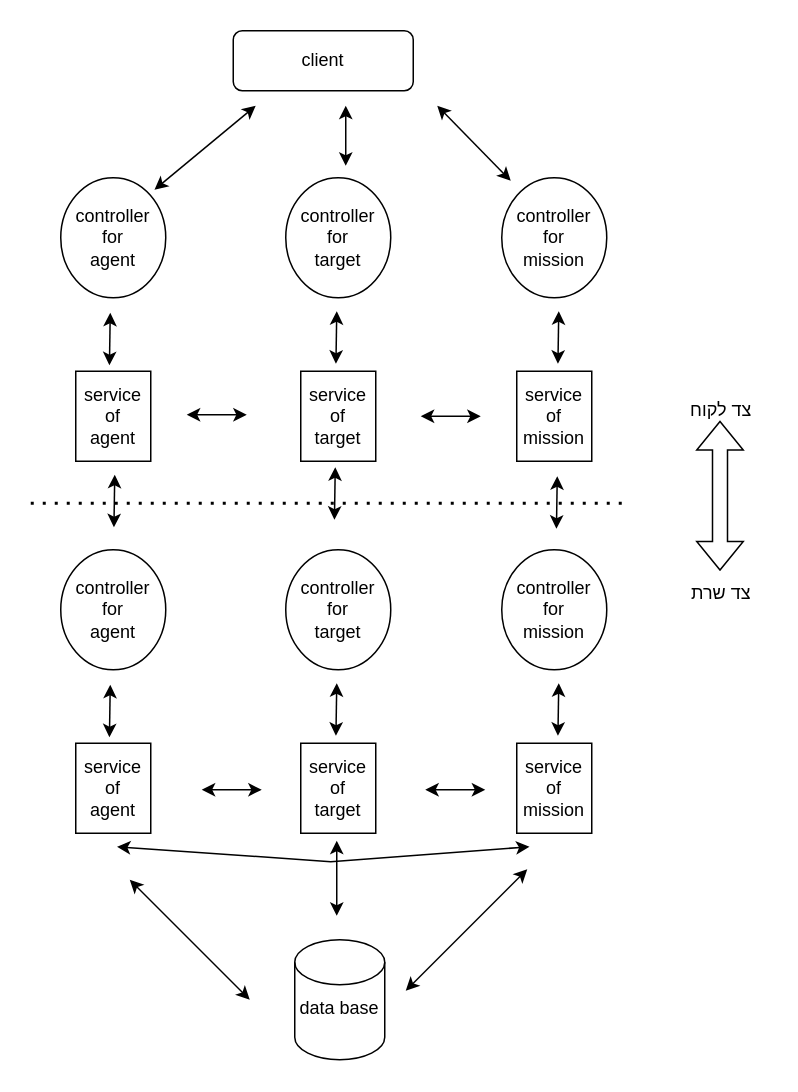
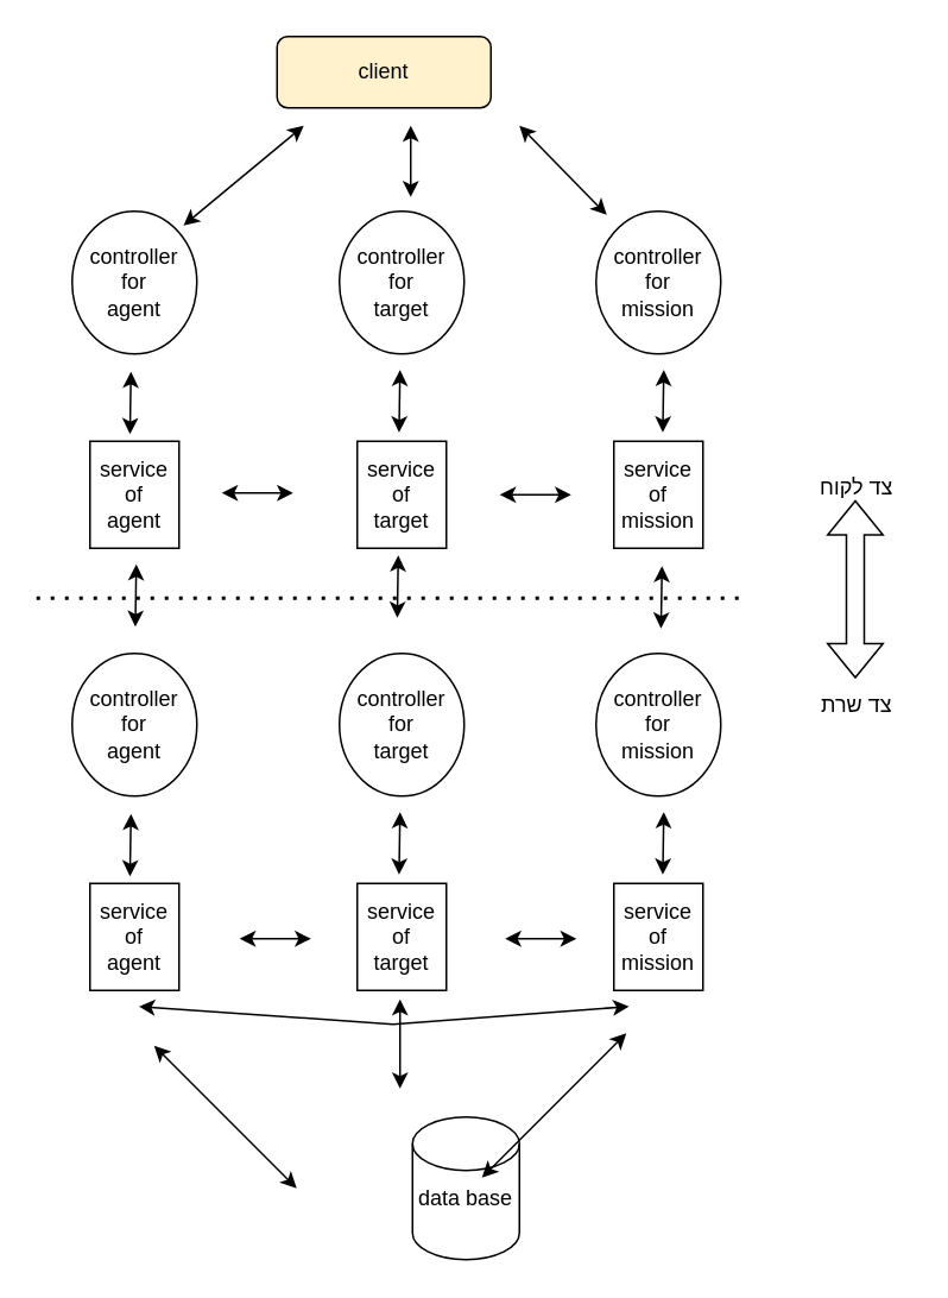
- <mxCell id="2" value="client" style="rounded=1;whiteSpace=wrap;html=1;fontSize=12;glass=0;strokeWidth=1;shadow=0;" parent="1" vertex="1"><mxGeometry x="155" y="20" width="120" height="40" as="geometry" /></mxCell>
+ <mxCell id="2" value="client" style="rounded=1;whiteSpace=wrap;html=1;fontSize=12;glass=0;strokeWidth=1;shadow=0;fillColor=#fff2cc;" parent="1" vertex="1"><mxGeometry x="155" y="20" width="120" height="40" as="geometry" /></mxCell>
- <mxCell id="6" value="data base&lt;div&gt;&lt;br&gt;&lt;/div&gt;" style="shape=cylinder3;whiteSpace=wrap;html=1;boundedLbl=1;backgroundOutline=1;size=15;" vertex="1" parent="1"><mxGeometry x="196" y="626" width="60" height="80" as="geometry" /></mxCell>
+ <mxCell id="6" value="data base&lt;div&gt;&lt;br&gt;&lt;/div&gt;" style="shape=cylinder3;whiteSpace=wrap;html=1;boundedLbl=1;backgroundOutline=1;size=15;" vertex="1" parent="1"><mxGeometry x="231" y="626" width="60" height="80" as="geometry" /></mxCell>
